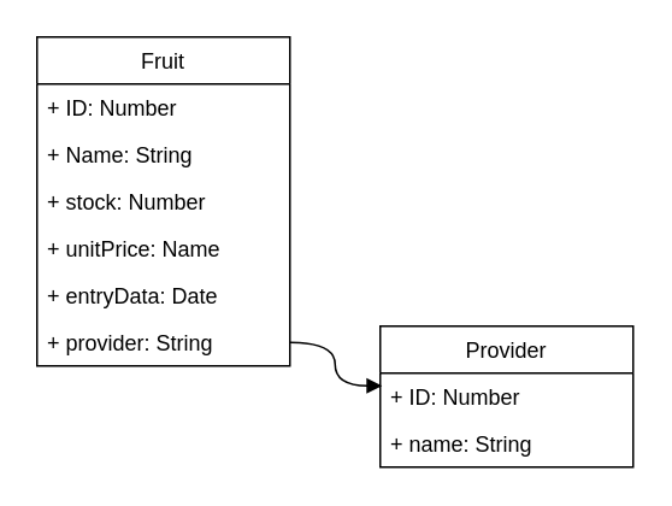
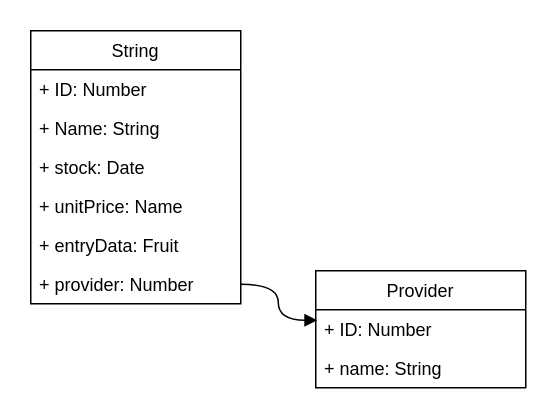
- <mxCell id="2" value="Fruit" style="swimlane;fontStyle=0;childLayout=stackLayout;horizontal=1;startSize=26;fillColor=none;horizontalStack=0;resizeParent=1;resizeParentMax=0;resizeLast=0;collapsible=1;marginBottom=0;" parent="1" vertex="1"><mxGeometry x="20" y="20" width="140" height="182" as="geometry"><mxRectangle x="240" y="40" width="60" height="26" as="alternateBounds" /></mxGeometry></mxCell>
+ <mxCell id="2" value="String" style="swimlane;fontStyle=0;childLayout=stackLayout;horizontal=1;startSize=26;fillColor=none;horizontalStack=0;resizeParent=1;resizeParentMax=0;resizeLast=0;collapsible=1;marginBottom=0;" parent="1" vertex="1"><mxGeometry x="20" y="20" width="140" height="182" as="geometry"><mxRectangle x="240" y="40" width="60" height="26" as="alternateBounds" /></mxGeometry></mxCell>
- <mxCell id="5" value="+ stock: Number" style="text;strokeColor=none;fillColor=none;align=left;verticalAlign=top;spacingLeft=4;spacingRight=4;overflow=hidden;rotatable=0;points=[[0,0.5],[1,0.5]];portConstraint=eastwest;" parent="2" vertex="1"><mxGeometry y="78" width="140" height="26" as="geometry" /></mxCell>
+ <mxCell id="5" value="+ stock: Date" style="text;strokeColor=none;fillColor=none;align=left;verticalAlign=top;spacingLeft=4;spacingRight=4;overflow=hidden;rotatable=0;points=[[0,0.5],[1,0.5]];portConstraint=eastwest;" parent="2" vertex="1"><mxGeometry y="78" width="140" height="26" as="geometry" /></mxCell>
- <mxCell id="7" value="+ entryData: Date" style="text;strokeColor=none;fillColor=none;align=left;verticalAlign=top;spacingLeft=4;spacingRight=4;overflow=hidden;rotatable=0;points=[[0,0.5],[1,0.5]];portConstraint=eastwest;" parent="2" vertex="1"><mxGeometry y="130" width="140" height="26" as="geometry" /></mxCell>
+ <mxCell id="7" value="+ entryData: Fruit" style="text;strokeColor=none;fillColor=none;align=left;verticalAlign=top;spacingLeft=4;spacingRight=4;overflow=hidden;rotatable=0;points=[[0,0.5],[1,0.5]];portConstraint=eastwest;" parent="2" vertex="1"><mxGeometry y="130" width="140" height="26" as="geometry" /></mxCell>
- <mxCell id="8" value="+ provider: String" style="text;strokeColor=none;fillColor=none;align=left;verticalAlign=top;spacingLeft=4;spacingRight=4;overflow=hidden;rotatable=0;points=[[0,0.5],[1,0.5]];portConstraint=eastwest;" parent="2" vertex="1"><mxGeometry y="156" width="140" height="26" as="geometry" /></mxCell>
+ <mxCell id="8" value="+ provider: Number" style="text;strokeColor=none;fillColor=none;align=left;verticalAlign=top;spacingLeft=4;spacingRight=4;overflow=hidden;rotatable=0;points=[[0,0.5],[1,0.5]];portConstraint=eastwest;" parent="2" vertex="1"><mxGeometry y="156" width="140" height="26" as="geometry" /></mxCell>
